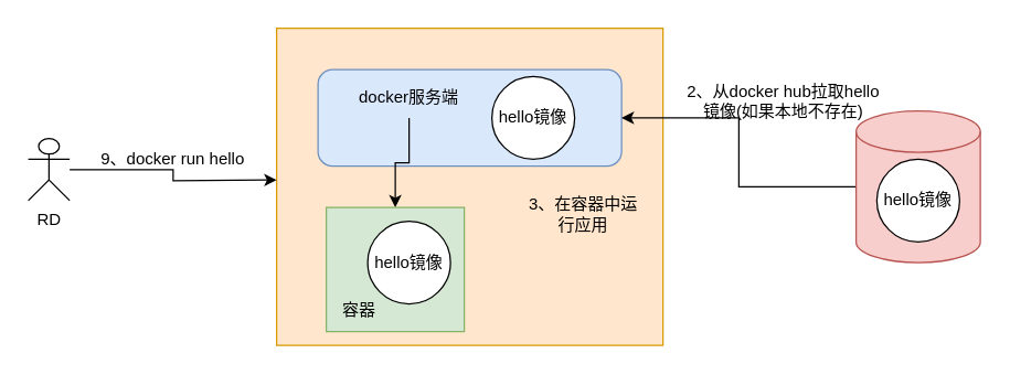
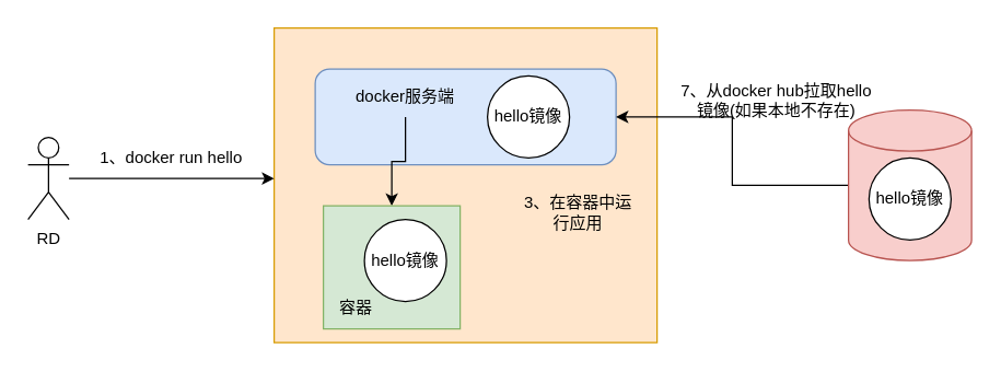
- <mxCell id="13" value="2、从docker hub拉取hello镜像(如果本地不存在)" style="text;html=1;align=center;verticalAlign=middle;whiteSpace=wrap;rounded=0;" vertex="1" parent="1"><mxGeometry x="495" y="60" width="145" height="25" as="geometry" /></mxCell>
+ <mxCell id="13" value="7、从docker hub拉取hello镜像(如果本地不存在)" style="text;html=1;align=center;verticalAlign=middle;whiteSpace=wrap;rounded=0;" vertex="1" parent="1"><mxGeometry x="495" y="60" width="145" height="25" as="geometry" /></mxCell>
- <mxCell id="5" value="9、docker run hello" style="text;html=1;align=center;verticalAlign=middle;whiteSpace=wrap;rounded=0;" vertex="1" parent="1"><mxGeometry x="60" y="100" width="130" height="30" as="geometry" /></mxCell>
+ <mxCell id="5" value="1、docker run hello" style="text;html=1;align=center;verticalAlign=middle;whiteSpace=wrap;rounded=0;" vertex="1" parent="1"><mxGeometry x="60" y="100" width="130" height="30" as="geometry" /></mxCell>
- <mxCell id="4" value="RD" style="shape=umlActor;verticalLabelPosition=bottom;verticalAlign=top;html=1;outlineConnect=0;" vertex="1" parent="1"><mxGeometry x="20" y="100" width="30" height="45" as="geometry" /></mxCell>
+ <mxCell id="4" value="RD" style="shape=umlActor;verticalLabelPosition=bottom;verticalAlign=top;html=1;outlineConnect=0;" vertex="1" parent="1"><mxGeometry x="20" y="100" width="30" height="60" as="geometry" /></mxCell>
